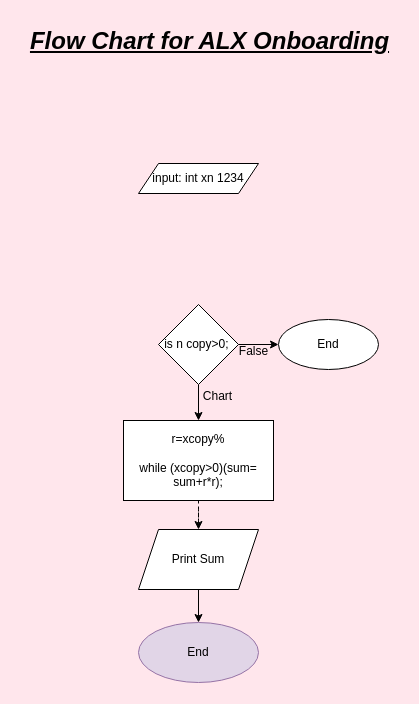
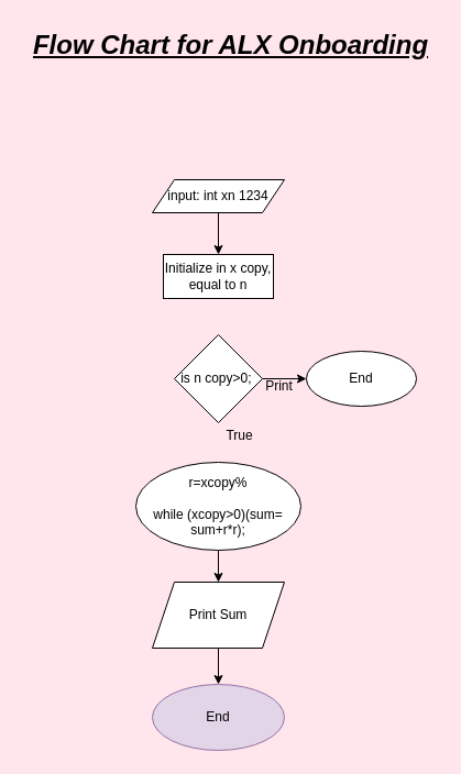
+ <mxCell id="5" value="" style="edgeStyle=orthogonalEdgeStyle;rounded=0;orthogonalLoop=1;jettySize=auto;html=1;" edge="1" parent="1" source="6" target="7"><mxGeometry relative="1" as="geometry" /></mxCell>
+ <mxCell id="7" value="Initialize in x copy, equal to n" style="rounded=0;whiteSpace=wrap;html=1;" vertex="1" parent="1"><mxGeometry x="148" y="231" width="100" height="40" as="geometry" /></mxCell>
- <mxCell id="11" value="False" style="text;html=1;align=center;verticalAlign=middle;resizable=0;points=[];autosize=1;strokeColor=none;fillColor=none;" vertex="1" parent="1"><mxGeometry x="228" y="336" width="50" height="30" as="geometry" /></mxCell>
+ <mxCell id="11" value="Print" style="text;html=1;align=center;verticalAlign=middle;resizable=0;points=[];autosize=1;strokeColor=none;fillColor=none;" vertex="1" parent="1"><mxGeometry x="228" y="336" width="50" height="30" as="geometry" /></mxCell>
- <mxCell id="14" value="Chart" style="text;html=1;align=center;verticalAlign=middle;resizable=0;points=[];autosize=1;strokeColor=none;fillColor=none;" vertex="1" parent="1"><mxGeometry x="192" y="381" width="50" height="30" as="geometry" /></mxCell>
+ <mxCell id="14" value="True" style="text;html=1;align=center;verticalAlign=middle;resizable=0;points=[];autosize=1;strokeColor=none;fillColor=none;" vertex="1" parent="1"><mxGeometry x="192" y="381" width="50" height="30" as="geometry" /></mxCell>
- <mxCell id="2" value="" style="edgeStyle=orthogonalEdgeStyle;rounded=0;orthogonalLoop=1;jettySize=auto;html=1;" edge="1" parent="1" source="4" target="10"><mxGeometry relative="1" as="geometry" /></mxCell>
- <mxCell id="10" value="r=xcopy%&lt;br&gt;&lt;br&gt;while (xcopy&amp;gt;0)(sum= sum+r*r);" style="rounded=0;whiteSpace=wrap;html=1;" vertex="1" parent="1"><mxGeometry x="123" y="420" width="150" height="80" as="geometry" /></mxCell>
+ <mxCell id="10" value="r=xcopy%&lt;br&gt;&lt;br&gt;while (xcopy&amp;gt;0)(sum= sum+r*r);" style="ellipse;whiteSpace=wrap;html=1;" vertex="1" parent="1"><mxGeometry x="123" y="420" width="150" height="80" as="geometry" /></mxCell>
- <mxCell id="9" value="" style="edgeStyle=orthogonalEdgeStyle;rounded=0;orthogonalLoop=1;jettySize=auto;html=1;dashed=1;" edge="1" parent="1" source="10" target="13"><mxGeometry relative="1" as="geometry" /></mxCell>
+ <mxCell id="9" value="" style="edgeStyle=orthogonalEdgeStyle;rounded=0;orthogonalLoop=1;jettySize=auto;html=1;" edge="1" parent="1" source="10" target="13"><mxGeometry relative="1" as="geometry" /></mxCell>
